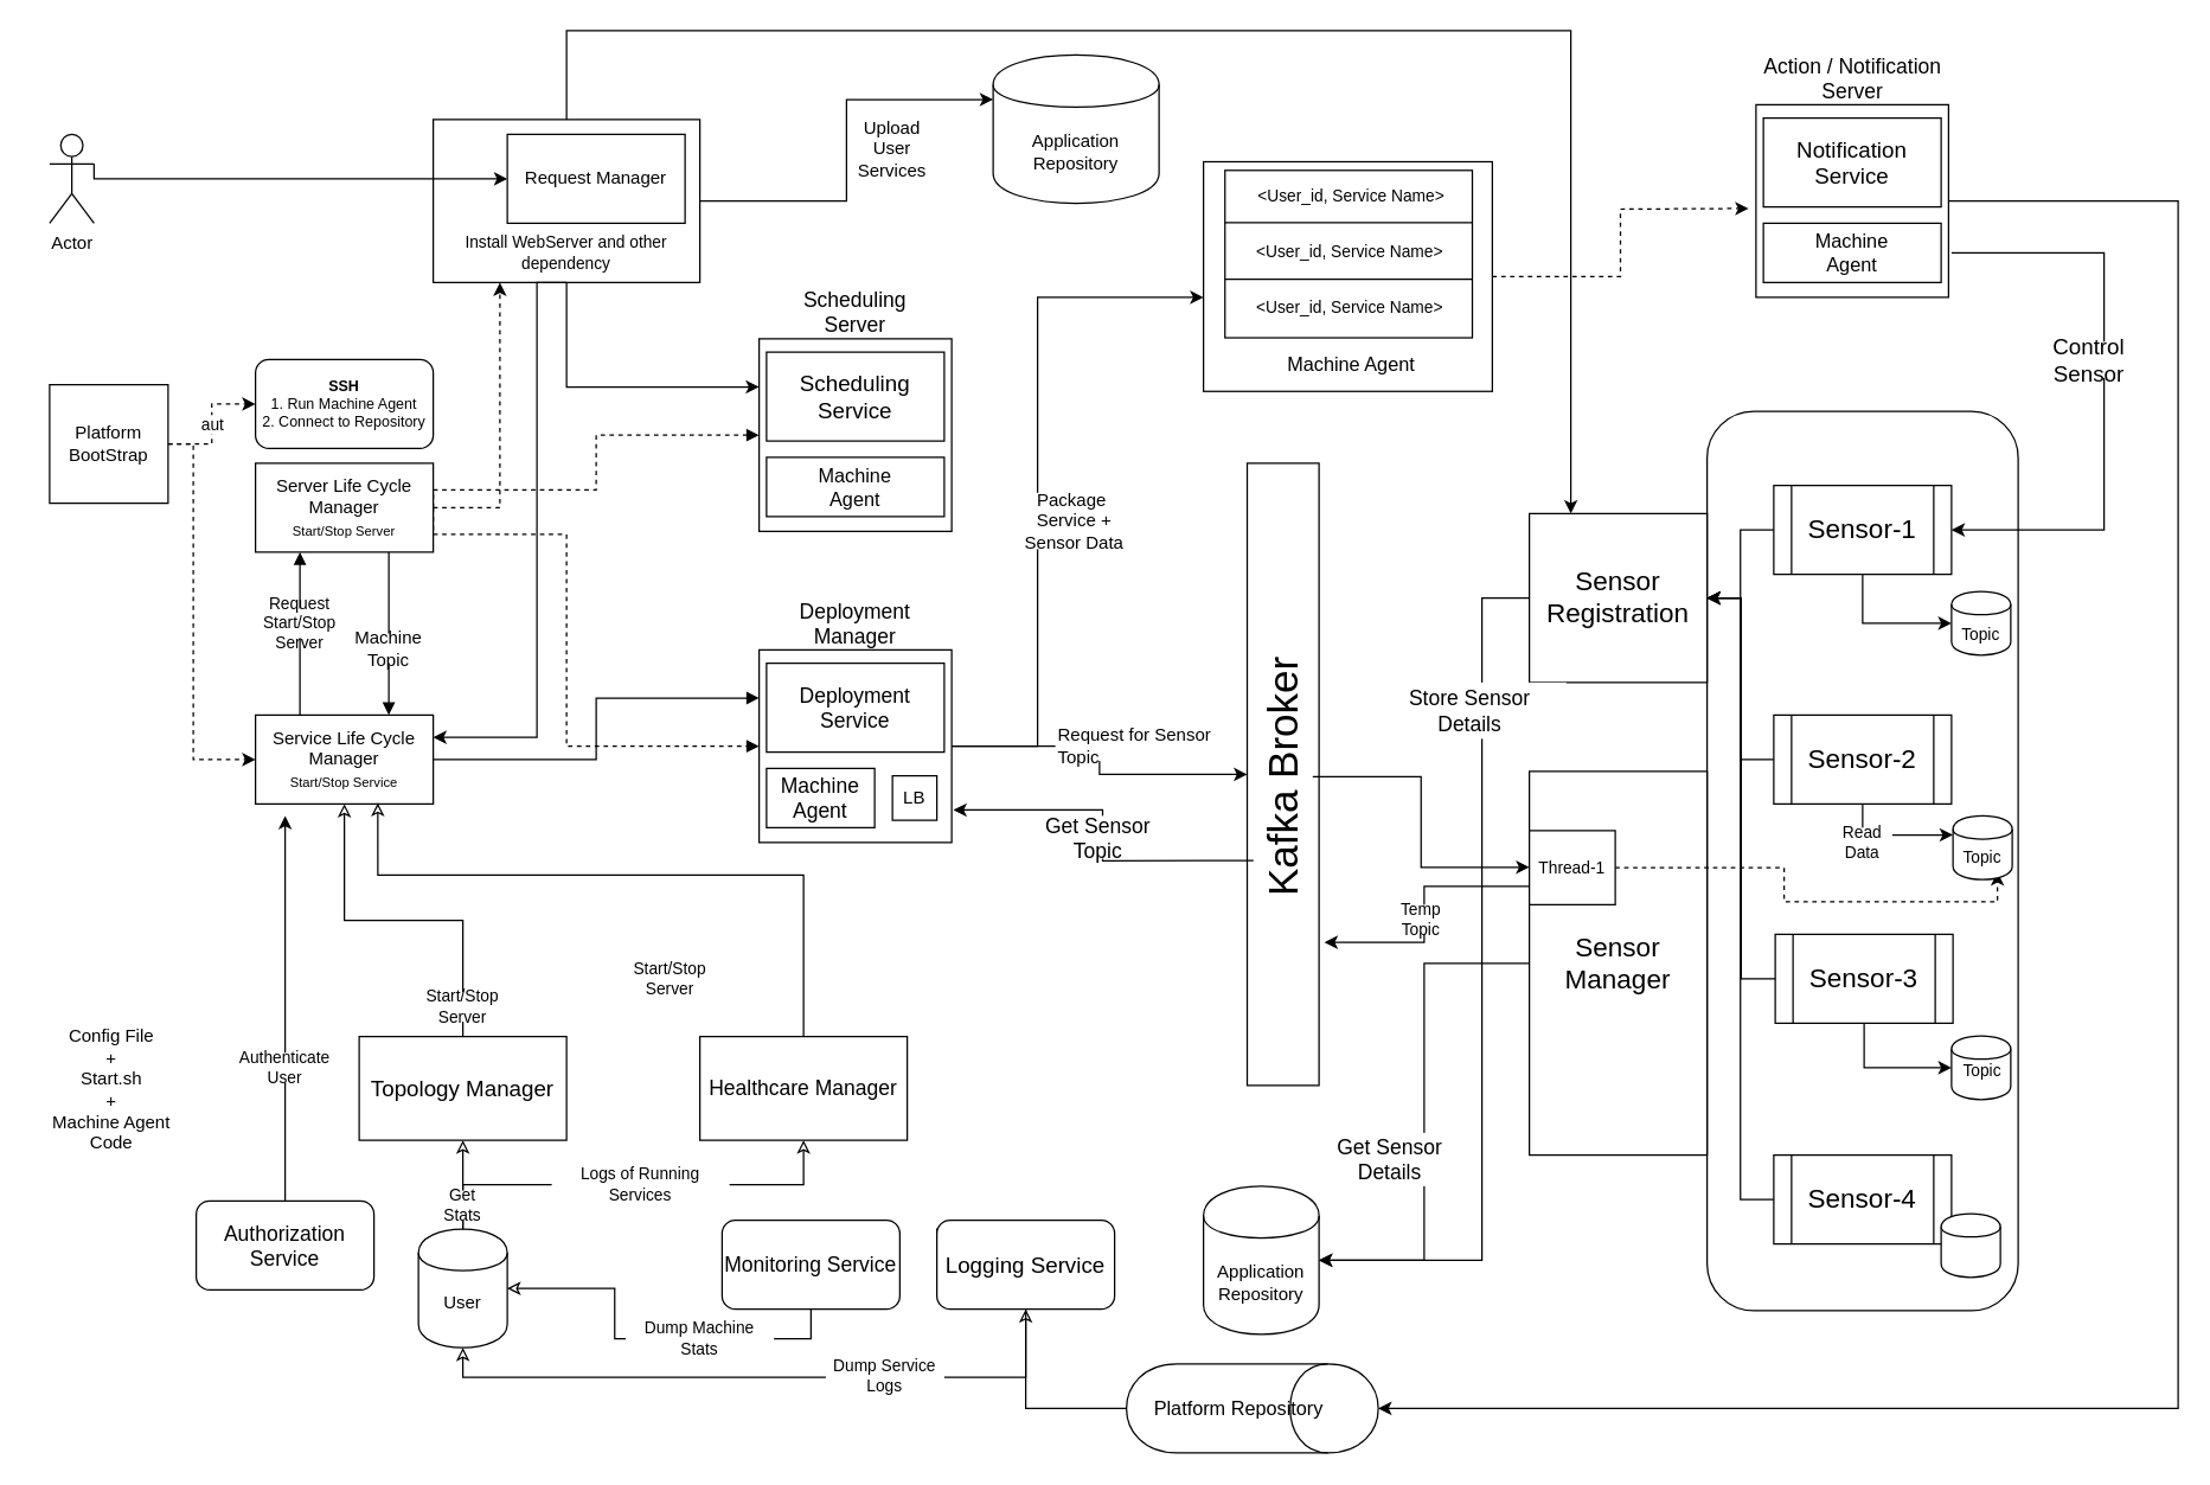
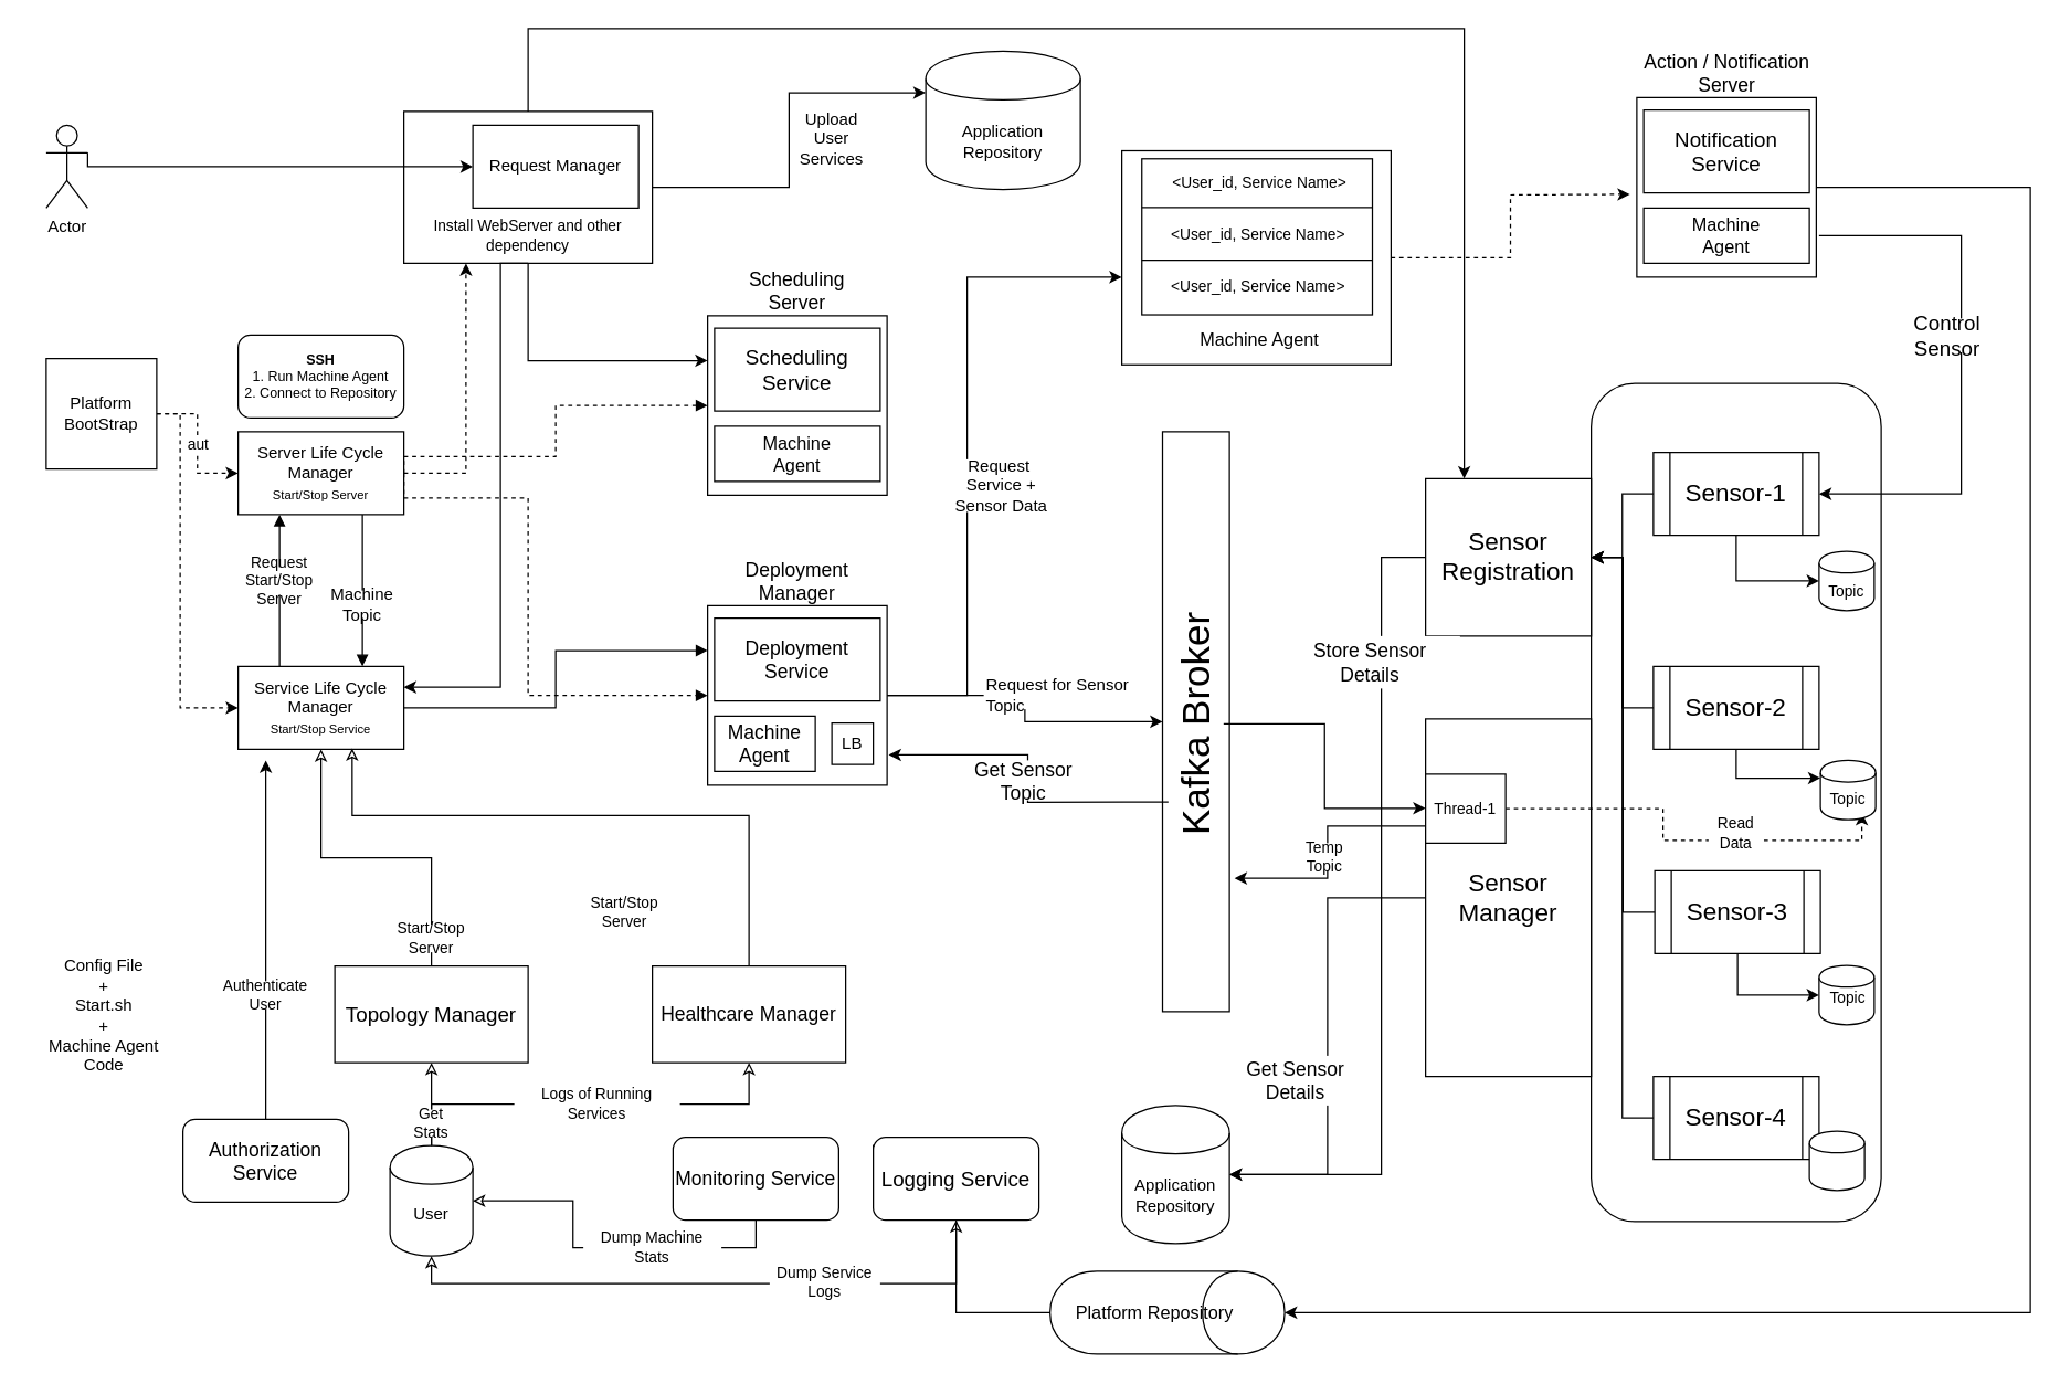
- <mxCell id="4" value="aut" style="edgeStyle=orthogonalEdgeStyle;rounded=0;orthogonalLoop=1;jettySize=auto;html=1;exitX=1;exitY=0.5;exitDx=0;exitDy=0;dashed=1;" edge="1" parent="1" source="6" target="7"><mxGeometry relative="1" as="geometry" /></mxCell>
+ <mxCell id="4" value="aut" style="edgeStyle=orthogonalEdgeStyle;rounded=0;orthogonalLoop=1;jettySize=auto;html=1;exitX=1;exitY=0.5;exitDx=0;exitDy=0;entryX=0;entryY=0.5;entryDx=0;entryDy=0;dashed=1;" edge="1" parent="1" source="6" target="12"><mxGeometry relative="1" as="geometry" /></mxCell>
- <mxCell id="93" value="Package&amp;nbsp; Service + Sensor Data" style="text;html=1;strokeColor=none;fillColor=#ffffff;align=center;verticalAlign=middle;whiteSpace=wrap;rounded=0;fontSize=12;" vertex="1" parent="1"><mxGeometry x="680" y="332" width="90" height="38" as="geometry" /></mxCell>
+ <mxCell id="93" value="Request&amp;nbsp; Service + Sensor Data" style="text;html=1;strokeColor=none;fillColor=#ffffff;align=center;verticalAlign=middle;whiteSpace=wrap;rounded=0;fontSize=12;" vertex="1" parent="1"><mxGeometry x="680" y="332" width="90" height="38" as="geometry" /></mxCell>
- <mxCell id="109" value="Read Data" style="text;html=1;strokeColor=none;fillColor=#ffffff;align=center;verticalAlign=middle;whiteSpace=wrap;rounded=0;fontSize=11;" vertex="1" parent="1"><mxGeometry x="1237" y="558" width="40" height="20" as="geometry" /></mxCell>
+ <mxCell id="109" value="Read Data" style="text;html=1;strokeColor=none;fillColor=#ffffff;align=center;verticalAlign=middle;whiteSpace=wrap;rounded=0;fontSize=11;" vertex="1" parent="1"><mxGeometry x="1237" y="593" width="40" height="20" as="geometry" /></mxCell>
